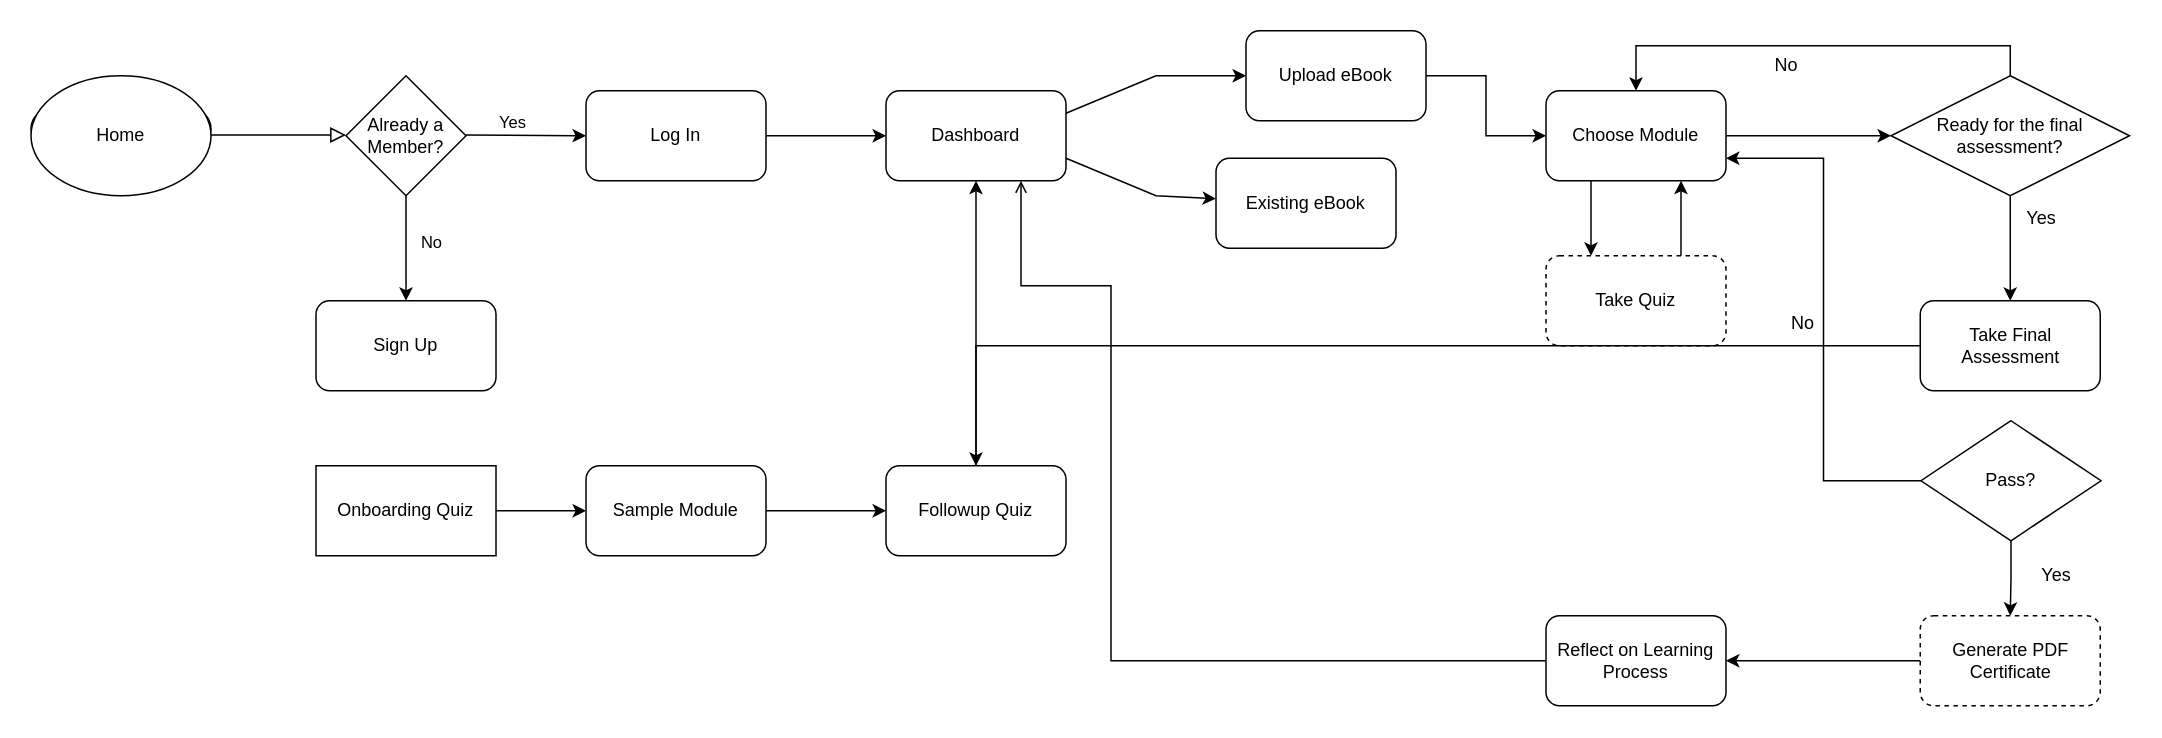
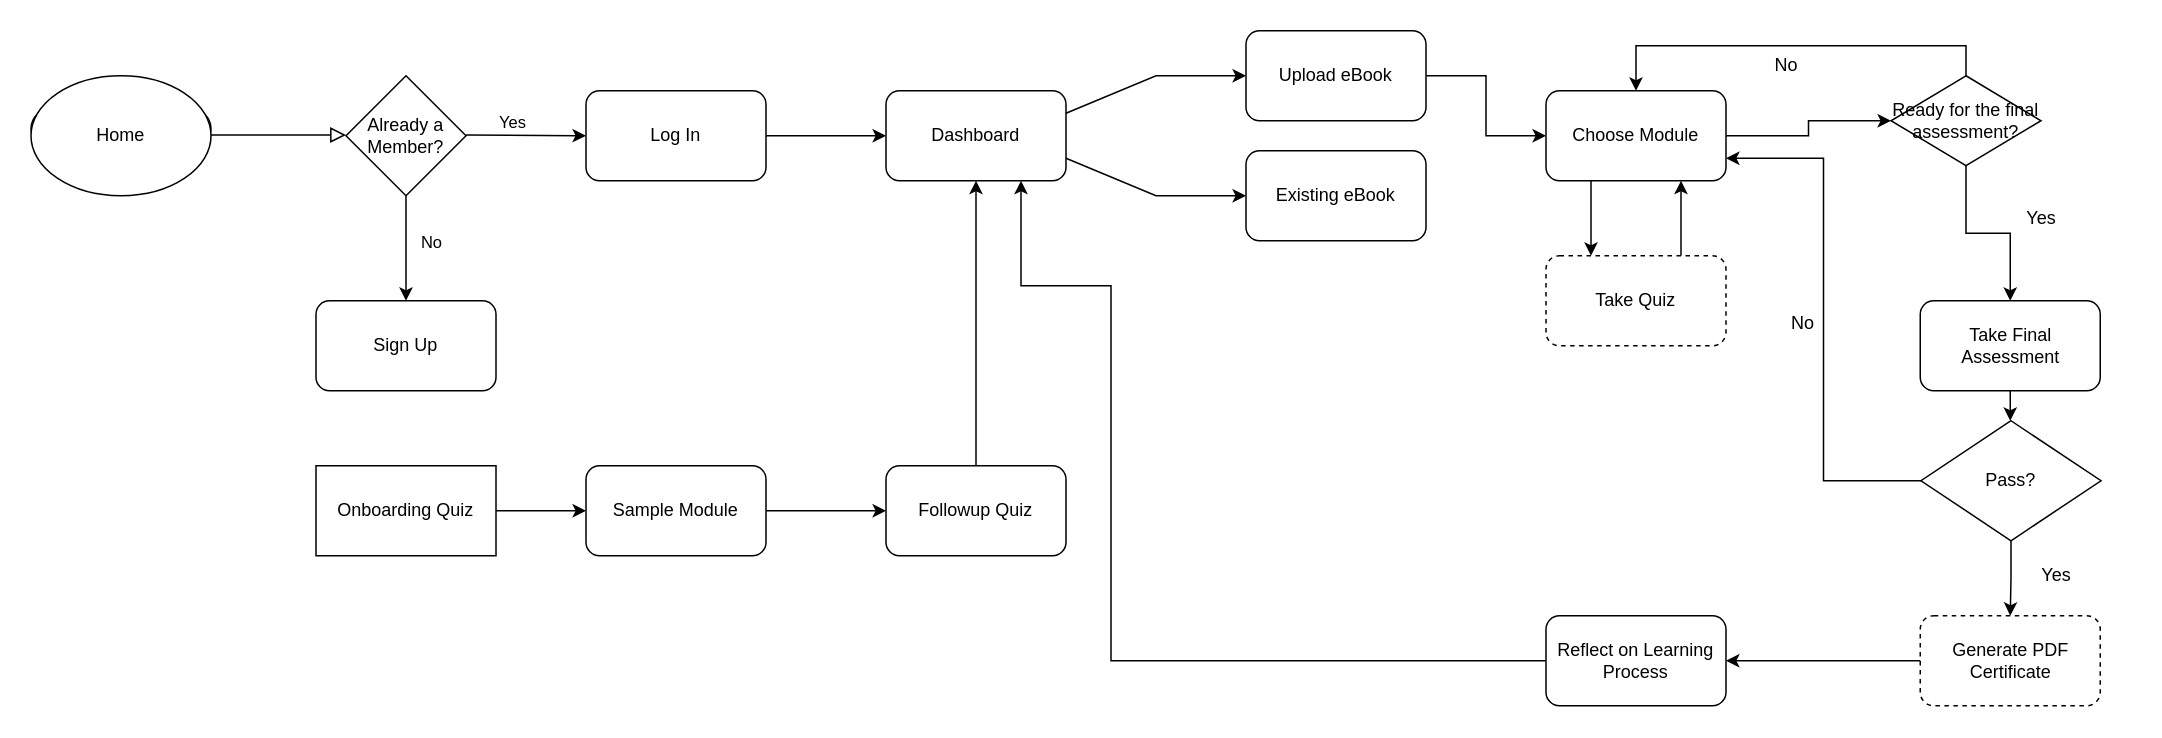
- <mxCell id="32" value="Ready for the final assessment?" style="rhombus;whiteSpace=wrap;html=1;" vertex="1" parent="1"><mxGeometry x="1260" y="50" width="159" height="80" as="geometry" /></mxCell>
+ <mxCell id="32" value="Ready for the final assessment?" style="rhombus;whiteSpace=wrap;html=1;" vertex="1" parent="1"><mxGeometry x="1260" y="50" width="100" height="60" as="geometry" /></mxCell>
- <mxCell id="45" value="" style="endArrow=open;html=1;rounded=0;exitX=0;exitY=0.5;exitDx=0;exitDy=0;entryX=0.75;entryY=1;entryDx=0;entryDy=0;" edge="1" parent="1" source="44" target="14"><mxGeometry width="50" height="50" relative="1" as="geometry"><mxPoint x="660" y="430" as="sourcePoint" /><mxPoint x="710" y="380" as="targetPoint" /><Array as="points"><mxPoint x="740" y="440" /><mxPoint x="740" y="190" /><mxPoint x="680" y="190" /></Array></mxGeometry></mxCell>
+ <mxCell id="45" value="" style="endArrow=classic;html=1;rounded=0;exitX=0;exitY=0.5;exitDx=0;exitDy=0;entryX=0.75;entryY=1;entryDx=0;entryDy=0;" edge="1" parent="1" source="44" target="14"><mxGeometry width="50" height="50" relative="1" as="geometry"><mxPoint x="660" y="430" as="sourcePoint" /><mxPoint x="710" y="380" as="targetPoint" /><Array as="points"><mxPoint x="740" y="440" /><mxPoint x="740" y="190" /><mxPoint x="680" y="190" /></Array></mxGeometry></mxCell>
- <mxCell id="23" value="Existing eBook" style="rounded=1;whiteSpace=wrap;html=1;" vertex="1" parent="1"><mxGeometry x="810" y="105" width="120" height="60" as="geometry" /></mxCell>
+ <mxCell id="23" value="Existing eBook" style="rounded=1;whiteSpace=wrap;html=1;" vertex="1" parent="1"><mxGeometry x="830" y="100" width="120" height="60" as="geometry" /></mxCell>
- <mxCell id="34" style="edgeStyle=orthogonalEdgeStyle;rounded=0;orthogonalLoop=1;jettySize=auto;html=1;" edge="1" parent="1" source="35" target="19"><mxGeometry relative="1" as="geometry" /></mxCell>
+ <mxCell id="34" style="edgeStyle=orthogonalEdgeStyle;rounded=0;orthogonalLoop=1;jettySize=auto;html=1;entryX=0.5;entryY=0;entryDx=0;entryDy=0;" edge="1" parent="1" source="35" target="38"><mxGeometry relative="1" as="geometry" /></mxCell>
